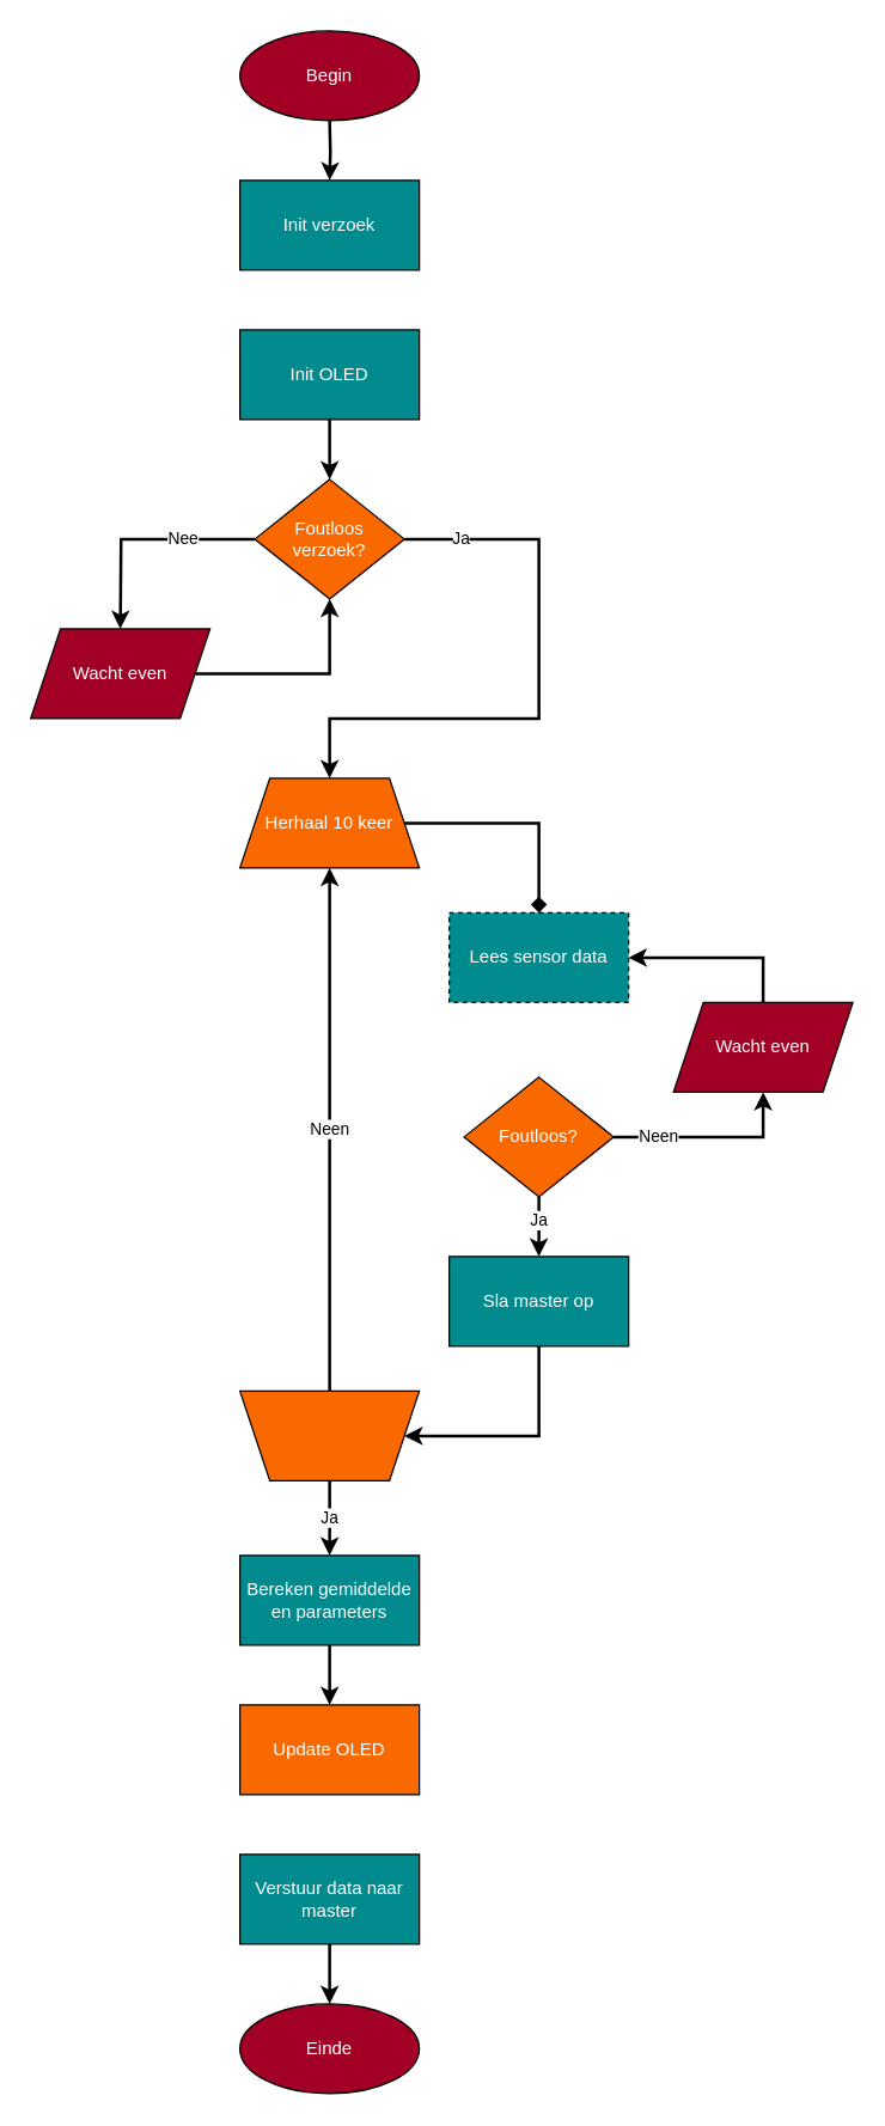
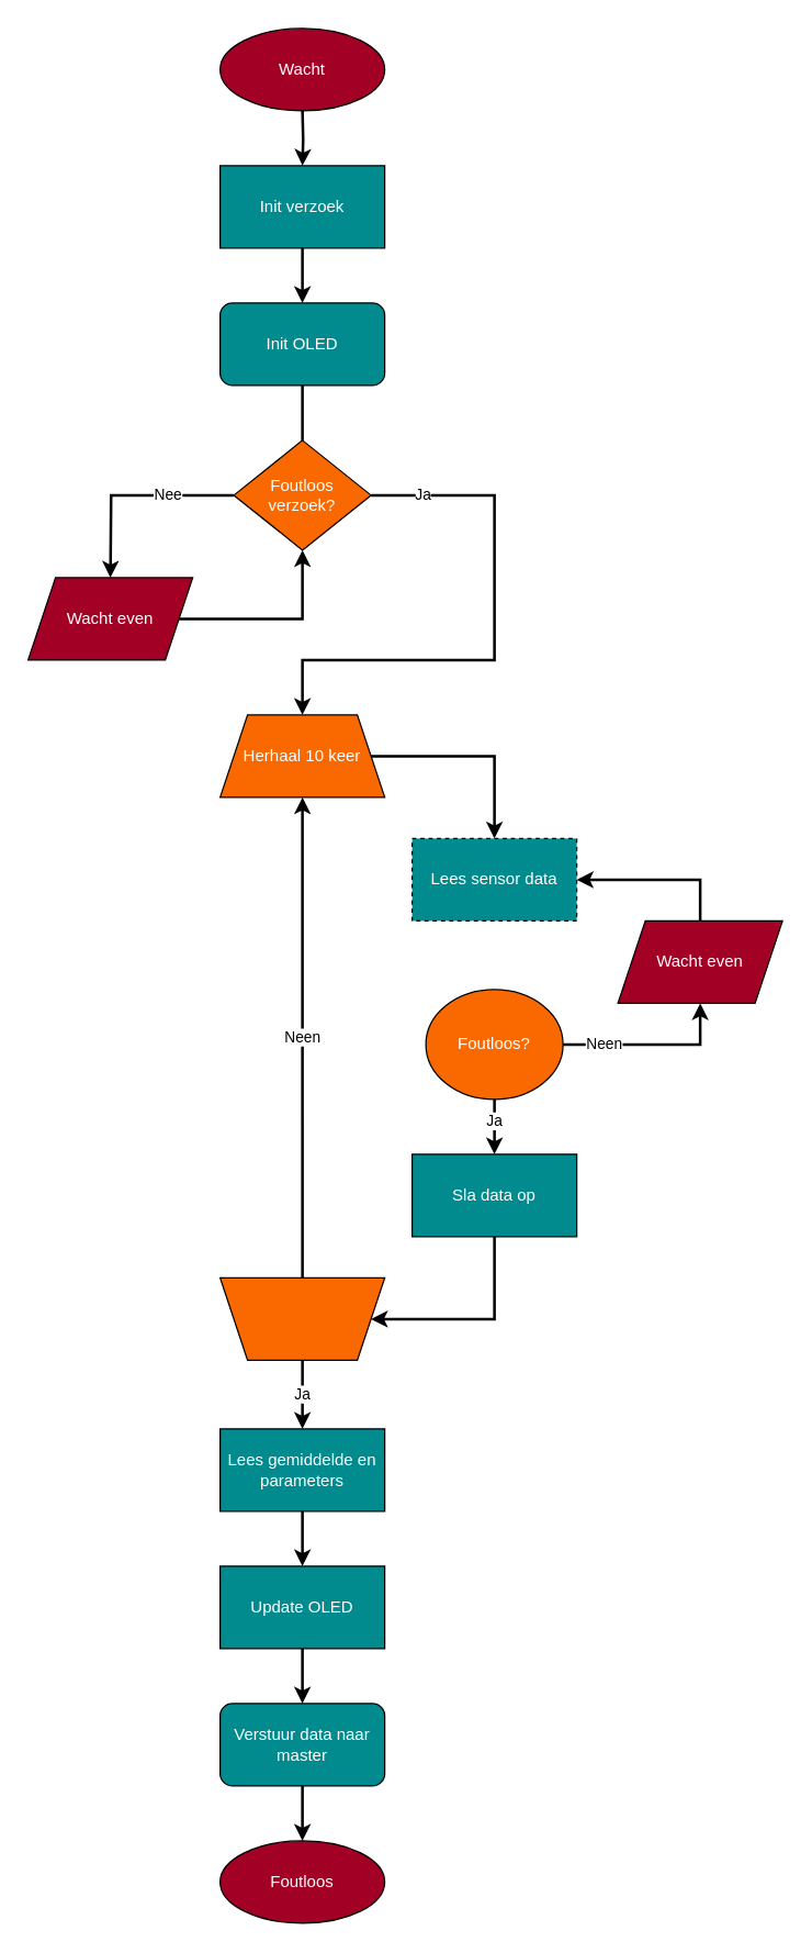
- <mxCell id="31" value="Begin" style="ellipse;whiteSpace=wrap;html=1;fontColor=#ffffff;fillColor=#a20025;strokeColor=#000000;" parent="1" vertex="1"><mxGeometry x="160" y="20" width="120" height="60" as="geometry" /></mxCell>
+ <mxCell id="31" value="Wacht" style="ellipse;whiteSpace=wrap;html=1;fontColor=#ffffff;fillColor=#a20025;strokeColor=#000000;" parent="1" vertex="1"><mxGeometry x="160" y="20" width="120" height="60" as="geometry" /></mxCell>
+ <mxCell id="2" value="" style="edgeStyle=orthogonalEdgeStyle;rounded=0;orthogonalLoop=1;jettySize=auto;html=1;strokeWidth=2;fontColor=#000000;" parent="1" source="3" target="11" edge="1"><mxGeometry relative="1" as="geometry" /></mxCell>
- <mxCell id="11" value="Init OLED" style="rounded=0;whiteSpace=wrap;html=1;fontColor=#ffffff;fillColor=#018B8E;strokeColor=#000000;" parent="1" vertex="1"><mxGeometry x="160" y="220" width="120" height="60" as="geometry" /></mxCell>
+ <mxCell id="11" value="Init OLED" style="whiteSpace=wrap;html=1;fontColor=#ffffff;fillColor=#018B8E;strokeColor=#000000;rounded=1;" parent="1" vertex="1"><mxGeometry x="160" y="220" width="120" height="60" as="geometry" /></mxCell>
- <mxCell id="10" value="" style="edgeStyle=orthogonalEdgeStyle;rounded=0;orthogonalLoop=1;jettySize=auto;html=1;strokeWidth=2;fontColor=#000000;" parent="1" source="11" target="7" edge="1"><mxGeometry relative="1" as="geometry" /></mxCell>
+ <mxCell id="10" value="" style="edgeStyle=orthogonalEdgeStyle;rounded=0;orthogonalLoop=1;jettySize=auto;html=1;strokeWidth=2;fontColor=#000000;endArrow=none;" parent="1" source="11" target="7" edge="1"><mxGeometry relative="1" as="geometry" /></mxCell>
- <mxCell id="13" style="edgeStyle=orthogonalEdgeStyle;rounded=0;orthogonalLoop=1;jettySize=auto;html=1;entryX=0.5;entryY=0;entryDx=0;entryDy=0;strokeWidth=2;fontColor=#000000;endArrow=diamond;" parent="1" source="14" target="5" edge="1"><mxGeometry relative="1" as="geometry" /></mxCell>
+ <mxCell id="13" style="edgeStyle=orthogonalEdgeStyle;rounded=0;orthogonalLoop=1;jettySize=auto;html=1;entryX=0.5;entryY=0;entryDx=0;entryDy=0;strokeWidth=2;fontColor=#000000;" parent="1" source="14" target="5" edge="1"><mxGeometry relative="1" as="geometry" /></mxCell>
- <mxCell id="22" value="Foutloos?" style="rhombus;whiteSpace=wrap;html=1;strokeColor=#000000;fontColor=#ffffff;fillColor=#fa6800;" parent="1" vertex="1"><mxGeometry x="310" y="720" width="100" height="80" as="geometry" /></mxCell>
+ <mxCell id="22" value="Foutloos?" style="ellipse;whiteSpace=wrap;html=1;strokeColor=#000000;fontColor=#ffffff;fillColor=#fa6800;" parent="1" vertex="1"><mxGeometry x="310" y="720" width="100" height="80" as="geometry" /></mxCell>
- <mxCell id="24" value="Sla master op" style="rounded=0;whiteSpace=wrap;html=1;fontColor=#ffffff;fillColor=#018B8E;strokeColor=#000000;" parent="1" vertex="1"><mxGeometry x="300" y="840" width="120" height="60" as="geometry" /></mxCell>
+ <mxCell id="24" value="Sla data op" style="rounded=0;whiteSpace=wrap;html=1;fontColor=#ffffff;fillColor=#018B8E;strokeColor=#000000;" parent="1" vertex="1"><mxGeometry x="300" y="840" width="120" height="60" as="geometry" /></mxCell>
- <mxCell id="19" value="Bereken gemiddelde en parameters" style="rounded=0;whiteSpace=wrap;html=1;fontColor=#ffffff;fillColor=#018B8E;strokeColor=#000000;" parent="1" vertex="1"><mxGeometry x="160.01" y="1040" width="120" height="60" as="geometry" /></mxCell>
+ <mxCell id="19" value="Lees gemiddelde en parameters" style="rounded=0;whiteSpace=wrap;html=1;fontColor=#ffffff;fillColor=#018B8E;strokeColor=#000000;" parent="1" vertex="1"><mxGeometry x="160.01" y="1040" width="120" height="60" as="geometry" /></mxCell>
- <mxCell id="28" value="Update OLED" style="rounded=0;whiteSpace=wrap;html=1;fontColor=#ffffff;fillColor=#fa6800;strokeColor=#000000;" parent="1" vertex="1"><mxGeometry x="160" y="1140" width="120" height="60" as="geometry" /></mxCell>
+ <mxCell id="28" value="Update OLED" style="rounded=0;whiteSpace=wrap;html=1;fontColor=#ffffff;fillColor=#018B8E;strokeColor=#000000;" parent="1" vertex="1"><mxGeometry x="160" y="1140" width="120" height="60" as="geometry" /></mxCell>
+ <mxCell id="27" value="" style="edgeStyle=orthogonalEdgeStyle;rounded=0;orthogonalLoop=1;jettySize=auto;html=1;strokeWidth=2;fontColor=#000000;" parent="1" source="28" target="30" edge="1"><mxGeometry relative="1" as="geometry" /></mxCell>
- <mxCell id="30" value="Verstuur data naar master" style="rounded=0;whiteSpace=wrap;html=1;fontColor=#ffffff;fillColor=#018B8E;strokeColor=#000000;" parent="1" vertex="1"><mxGeometry x="160.01" y="1240" width="120" height="60" as="geometry" /></mxCell>
+ <mxCell id="30" value="Verstuur data naar master" style="whiteSpace=wrap;html=1;fontColor=#ffffff;fillColor=#018B8E;strokeColor=#000000;rounded=1;" parent="1" vertex="1"><mxGeometry x="160.01" y="1240" width="120" height="60" as="geometry" /></mxCell>
- <mxCell id="32" value="Einde" style="ellipse;whiteSpace=wrap;html=1;fontColor=#ffffff;fillColor=#a20025;strokeColor=#000000;" parent="1" vertex="1"><mxGeometry x="160" y="1340" width="120" height="60" as="geometry" /></mxCell>
+ <mxCell id="32" value="Foutloos" style="ellipse;whiteSpace=wrap;html=1;fontColor=#ffffff;fillColor=#a20025;strokeColor=#000000;" parent="1" vertex="1"><mxGeometry x="160" y="1340" width="120" height="60" as="geometry" /></mxCell>
